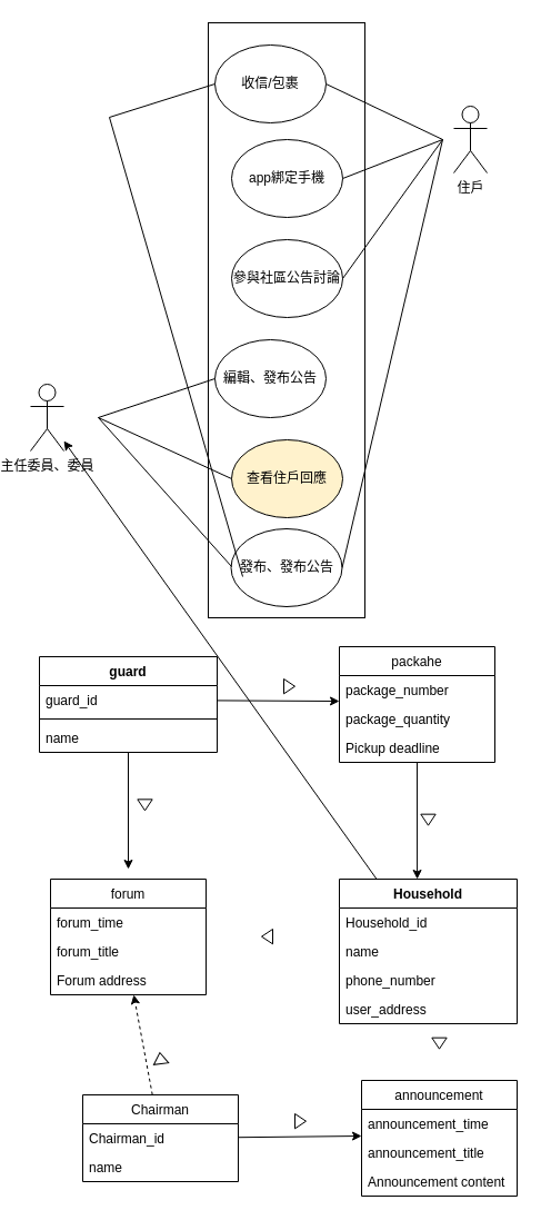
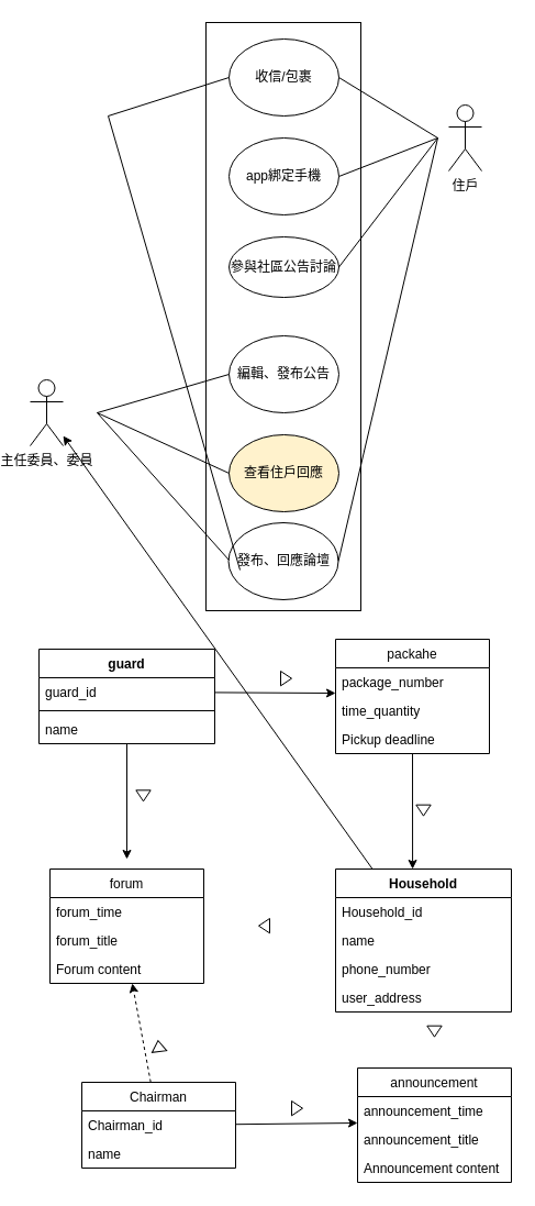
- <mxCell id="5" value="收信/包裹" style="ellipse;whiteSpace=wrap;html=1;" parent="1" vertex="1"><mxGeometry x="186" y="40" width="100" height="70" as="geometry" /></mxCell>
+ <mxCell id="5" value="收信/包裹" style="ellipse;whiteSpace=wrap;html=1;" parent="1" vertex="1"><mxGeometry x="201" y="35" width="100" height="70" as="geometry" /></mxCell>
- <mxCell id="7" value="參與社區公告討論" style="ellipse;whiteSpace=wrap;html=1;" parent="1" vertex="1"><mxGeometry x="201" y="215" width="100" height="70" as="geometry" /></mxCell>
+ <mxCell id="7" value="參與社區公告討論" style="ellipse;whiteSpace=wrap;html=1;" parent="1" vertex="1"><mxGeometry x="201" y="215" width="100" height="55" as="geometry" /></mxCell>
- <mxCell id="8" value="編輯、發布公告" style="ellipse;whiteSpace=wrap;html=1;" parent="1" vertex="1"><mxGeometry x="186" y="305" width="100" height="70" as="geometry" /></mxCell>
+ <mxCell id="8" value="編輯、發布公告" style="ellipse;whiteSpace=wrap;html=1;" parent="1" vertex="1"><mxGeometry x="201" y="305" width="100" height="70" as="geometry" /></mxCell>
- <mxCell id="53" value="發布、發布公告" style="ellipse;whiteSpace=wrap;html=1;" vertex="1" parent="1"><mxGeometry x="200.5" y="475" width="100" height="70" as="geometry" /></mxCell>
+ <mxCell id="53" value="發布、回應論壇" style="ellipse;whiteSpace=wrap;html=1;" vertex="1" parent="1"><mxGeometry x="200.5" y="475" width="100" height="70" as="geometry" /></mxCell>
- <mxCell id="24" value="package_quantity" style="text;strokeColor=none;fillColor=none;align=left;verticalAlign=top;spacingLeft=4;spacingRight=4;overflow=hidden;rotatable=0;points=[[0,0.5],[1,0.5]];portConstraint=eastwest;" parent="22" vertex="1"><mxGeometry y="52" width="140" height="26" as="geometry" /></mxCell>
+ <mxCell id="24" value="time_quantity" style="text;strokeColor=none;fillColor=none;align=left;verticalAlign=top;spacingLeft=4;spacingRight=4;overflow=hidden;rotatable=0;points=[[0,0.5],[1,0.5]];portConstraint=eastwest;" parent="22" vertex="1"><mxGeometry y="52" width="140" height="26" as="geometry" /></mxCell>
- <mxCell id="49" value="Forum address" style="text;strokeColor=none;fillColor=none;align=left;verticalAlign=top;spacingLeft=4;spacingRight=4;overflow=hidden;rotatable=0;points=[[0,0.5],[1,0.5]];portConstraint=eastwest;" vertex="1" parent="46"><mxGeometry y="78" width="140" height="26" as="geometry" /></mxCell>
+ <mxCell id="49" value="Forum content" style="text;strokeColor=none;fillColor=none;align=left;verticalAlign=top;spacingLeft=4;spacingRight=4;overflow=hidden;rotatable=0;points=[[0,0.5],[1,0.5]];portConstraint=eastwest;" vertex="1" parent="46"><mxGeometry y="78" width="140" height="26" as="geometry" /></mxCell>
